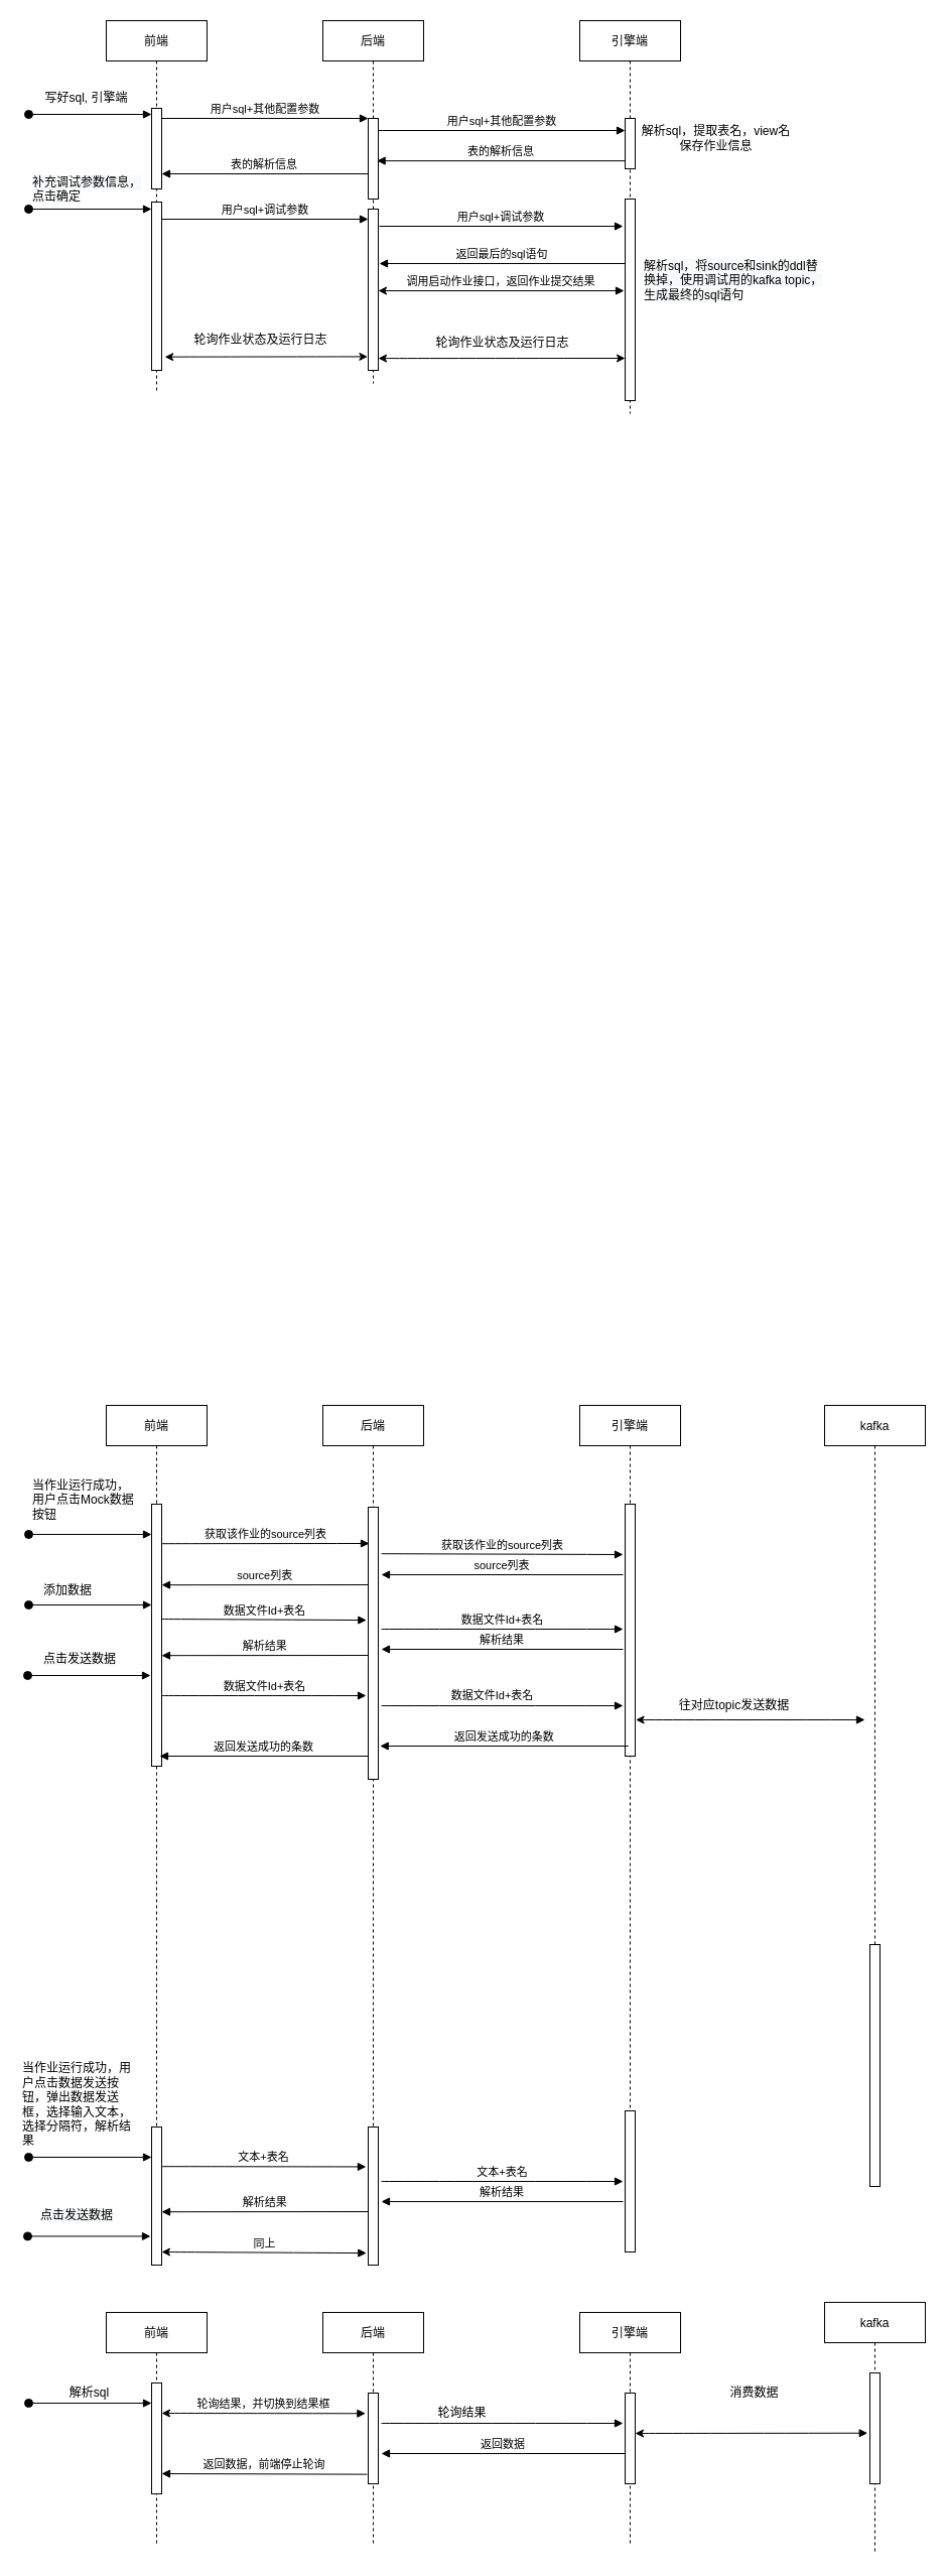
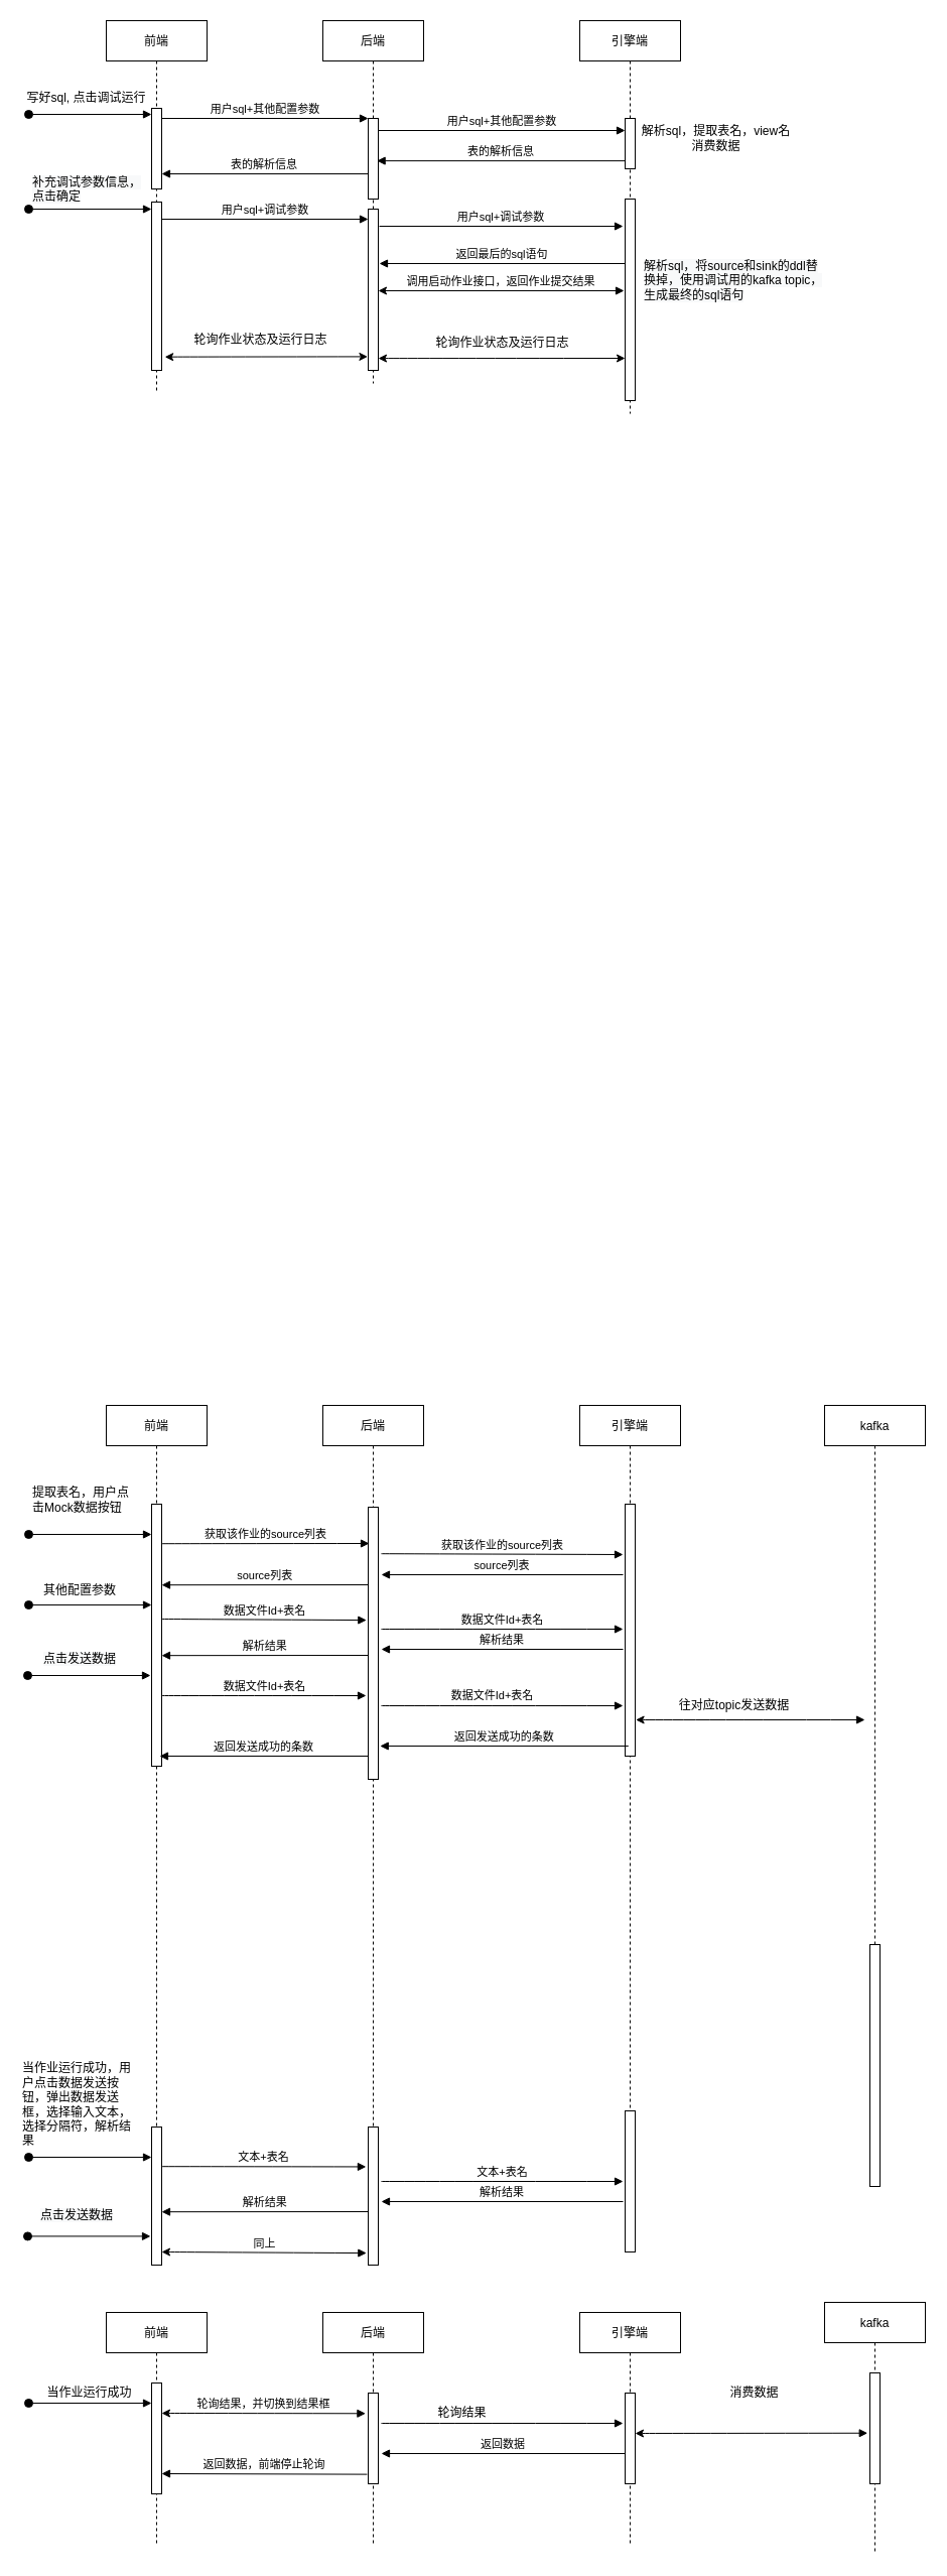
- <mxCell id="80" value="写好sql, 引擎端" style="text;html=1;align=center;verticalAlign=middle;resizable=0;points=[];autosize=1;strokeColor=none;fillColor=none;" vertex="1" parent="60"><mxGeometry y="67" width="130" height="20" as="geometry" /></mxCell>
+ <mxCell id="80" value="写好sql, 点击调试运行" style="text;html=1;align=center;verticalAlign=middle;resizable=0;points=[];autosize=1;strokeColor=none;fillColor=none;" vertex="1" parent="60"><mxGeometry y="67" width="130" height="20" as="geometry" /></mxCell>
- <mxCell id="79" value="解析sql，提取表名，view名&lt;br&gt;保存作业信息" style="text;html=1;align=center;verticalAlign=middle;resizable=0;points=[];autosize=1;strokeColor=none;fillColor=none;" vertex="1" parent="60"><mxGeometry x="610" y="102" width="160" height="30" as="geometry" /></mxCell>
+ <mxCell id="79" value="解析sql，提取表名，view名&lt;br&gt;消费数据" style="text;html=1;align=center;verticalAlign=middle;resizable=0;points=[];autosize=1;strokeColor=none;fillColor=none;" vertex="1" parent="60"><mxGeometry x="610" y="102" width="160" height="30" as="geometry" /></mxCell>
- <mxCell id="17" value="当作业运行成功，用户点击Mock数据按钮" style="text;html=1;strokeColor=none;fillColor=none;align=left;verticalAlign=middle;whiteSpace=wrap;rounded=0;" vertex="1" parent="1"><mxGeometry x="30" y="1462" width="108" height="51" as="geometry" /></mxCell>
+ <mxCell id="17" value="提取表名，用户点击Mock数据按钮" style="text;html=1;strokeColor=none;fillColor=none;align=left;verticalAlign=middle;whiteSpace=wrap;rounded=0;" vertex="1" parent="1"><mxGeometry x="30" y="1462" width="108" height="51" as="geometry" /></mxCell>
- <mxCell id="20" value="添加数据" style="text;html=1;strokeColor=none;fillColor=none;align=left;verticalAlign=middle;whiteSpace=wrap;rounded=0;" vertex="1" parent="1"><mxGeometry x="41" y="1552" width="108" height="51" as="geometry" /></mxCell>
+ <mxCell id="20" value="其他配置参数" style="text;html=1;strokeColor=none;fillColor=none;align=left;verticalAlign=middle;whiteSpace=wrap;rounded=0;" vertex="1" parent="1"><mxGeometry x="41" y="1552" width="108" height="51" as="geometry" /></mxCell>
- <mxCell id="50" value="解析sql" style="text;html=1;align=center;verticalAlign=middle;resizable=0;points=[];autosize=1;strokeColor=none;fillColor=none;" vertex="1" parent="1"><mxGeometry x="38" y="2364" width="100" height="20" as="geometry" /></mxCell>
+ <mxCell id="50" value="当作业运行成功" style="text;html=1;align=center;verticalAlign=middle;resizable=0;points=[];autosize=1;strokeColor=none;fillColor=none;" vertex="1" parent="1"><mxGeometry x="38" y="2364" width="100" height="20" as="geometry" /></mxCell>
